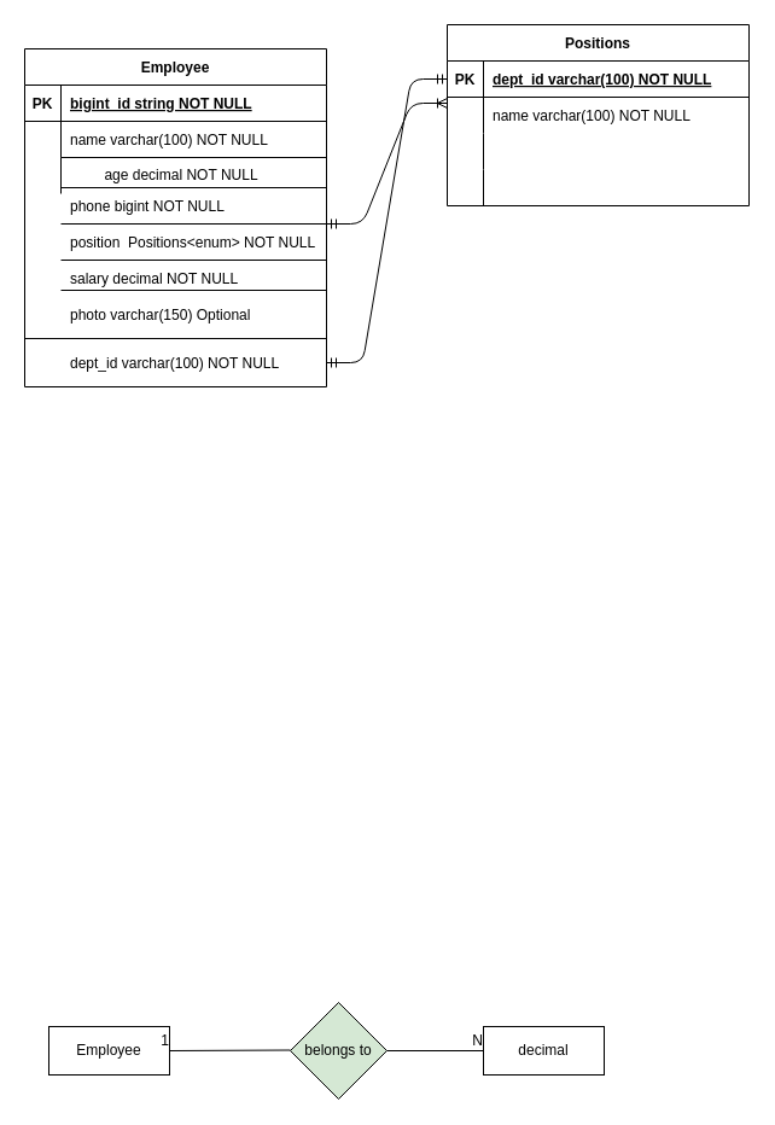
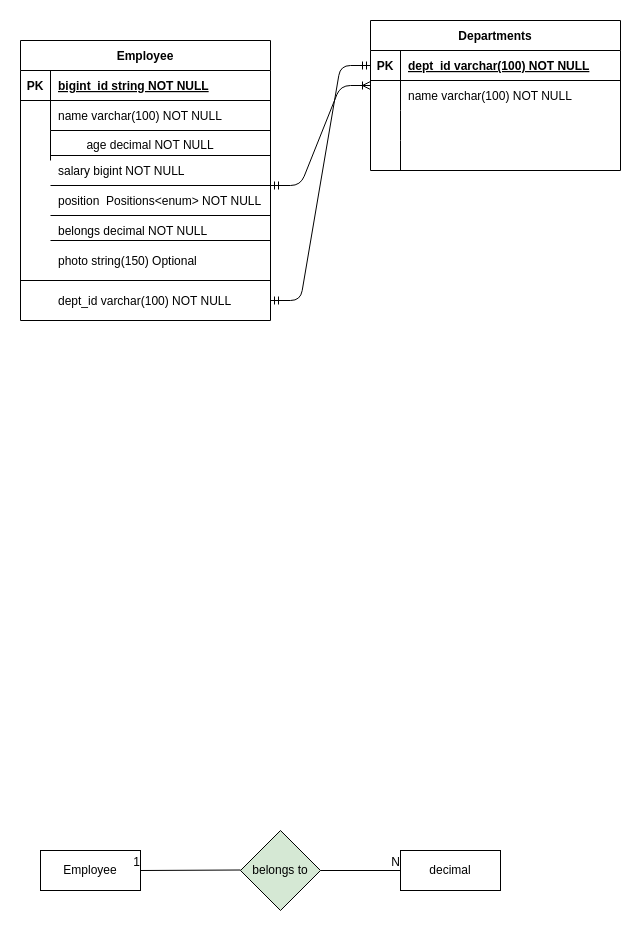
- <mxCell id="29" value="Positions" style="shape=table;startSize=30;container=1;collapsible=1;childLayout=tableLayout;fixedRows=1;rowLines=0;fontStyle=1;align=center;resizeLast=1;" vertex="1" parent="1"><mxGeometry x="370" y="20" width="250" height="150" as="geometry" /></mxCell>
+ <mxCell id="29" value="Departments" style="shape=table;startSize=30;container=1;collapsible=1;childLayout=tableLayout;fixedRows=1;rowLines=0;fontStyle=1;align=center;resizeLast=1;" vertex="1" parent="1"><mxGeometry x="370" y="20" width="250" height="150" as="geometry" /></mxCell>
- <mxCell id="15" value="phone bigint NOT NULL" style="shape=partialRectangle;overflow=hidden;connectable=0;fillColor=none;top=0;left=0;bottom=0;right=0;align=left;spacingLeft=6;" vertex="1" parent="1"><mxGeometry x="50" y="155" width="220" height="30" as="geometry" /></mxCell>
+ <mxCell id="15" value="salary bigint NOT NULL" style="shape=partialRectangle;overflow=hidden;connectable=0;fillColor=none;top=0;left=0;bottom=0;right=0;align=left;spacingLeft=6;" vertex="1" parent="1"><mxGeometry x="50" y="155" width="220" height="30" as="geometry" /></mxCell>
- <mxCell id="19" value="salary decimal NOT NULL" style="shape=partialRectangle;overflow=hidden;connectable=0;fillColor=none;top=0;left=0;bottom=0;right=0;align=left;spacingLeft=6;" vertex="1" parent="1"><mxGeometry x="50" y="215" width="220" height="30" as="geometry" /></mxCell>
+ <mxCell id="19" value="belongs decimal NOT NULL" style="shape=partialRectangle;overflow=hidden;connectable=0;fillColor=none;top=0;left=0;bottom=0;right=0;align=left;spacingLeft=6;" vertex="1" parent="1"><mxGeometry x="50" y="215" width="220" height="30" as="geometry" /></mxCell>
- <mxCell id="23" value="photo varchar(150) Optional" style="shape=partialRectangle;overflow=hidden;connectable=0;fillColor=none;top=0;left=0;bottom=0;right=0;align=left;spacingLeft=6;" vertex="1" parent="1"><mxGeometry x="50" y="245" width="220" height="30" as="geometry" /></mxCell>
+ <mxCell id="23" value="photo string(150) Optional" style="shape=partialRectangle;overflow=hidden;connectable=0;fillColor=none;top=0;left=0;bottom=0;right=0;align=left;spacingLeft=6;" vertex="1" parent="1"><mxGeometry x="50" y="245" width="220" height="30" as="geometry" /></mxCell>
